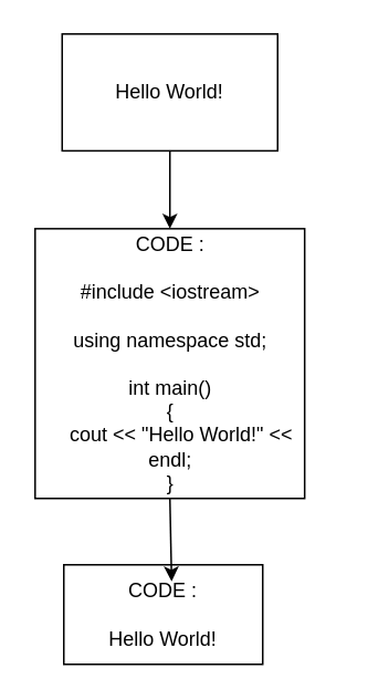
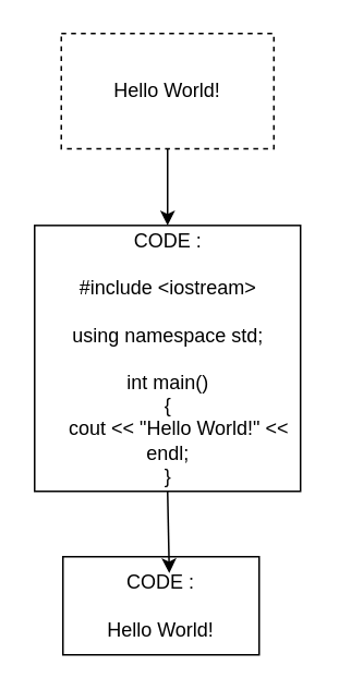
- <mxCell id="3" value="Hello World!" style="rounded=0;whiteSpace=wrap;html=1;" vertex="1" parent="2"><mxGeometry width="130" height="70.435" as="geometry" /></mxCell>
+ <mxCell id="3" value="Hello World!" style="rounded=0;whiteSpace=wrap;html=1;dashed=1;" vertex="1" parent="2"><mxGeometry width="130" height="70.435" as="geometry" /></mxCell>
